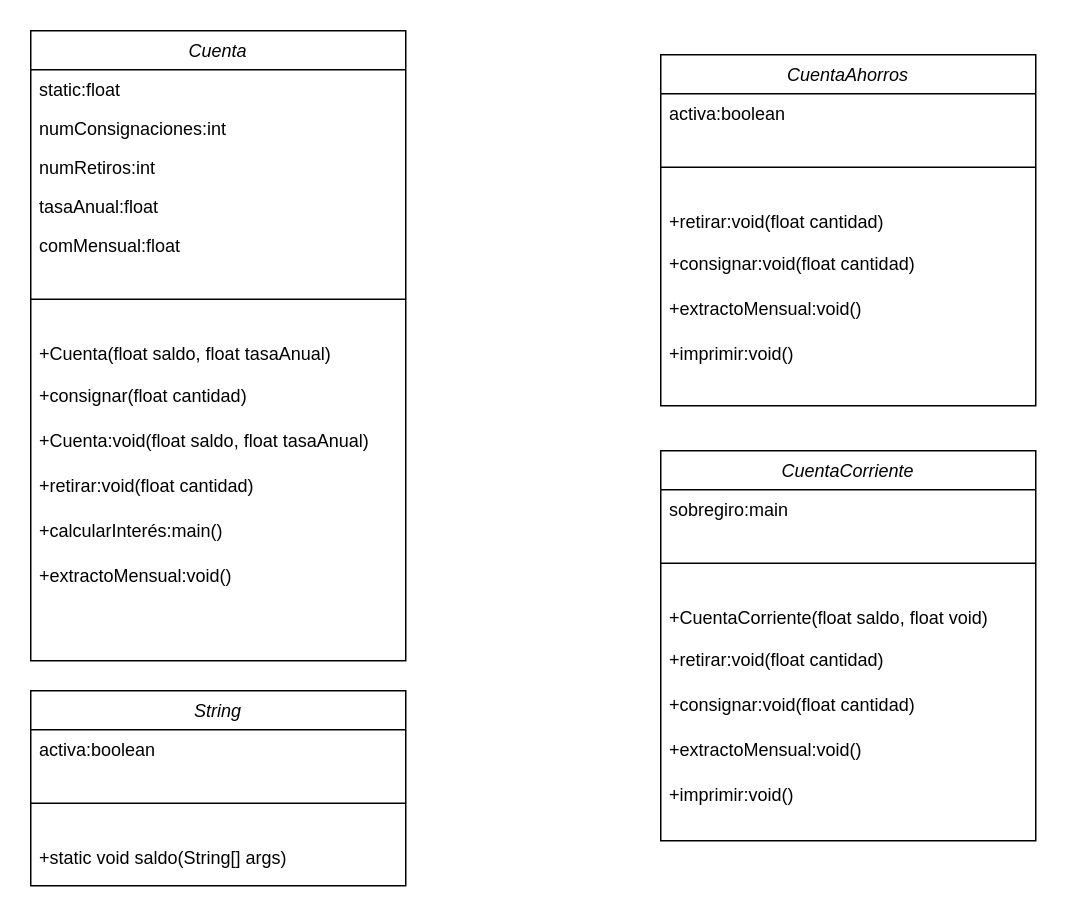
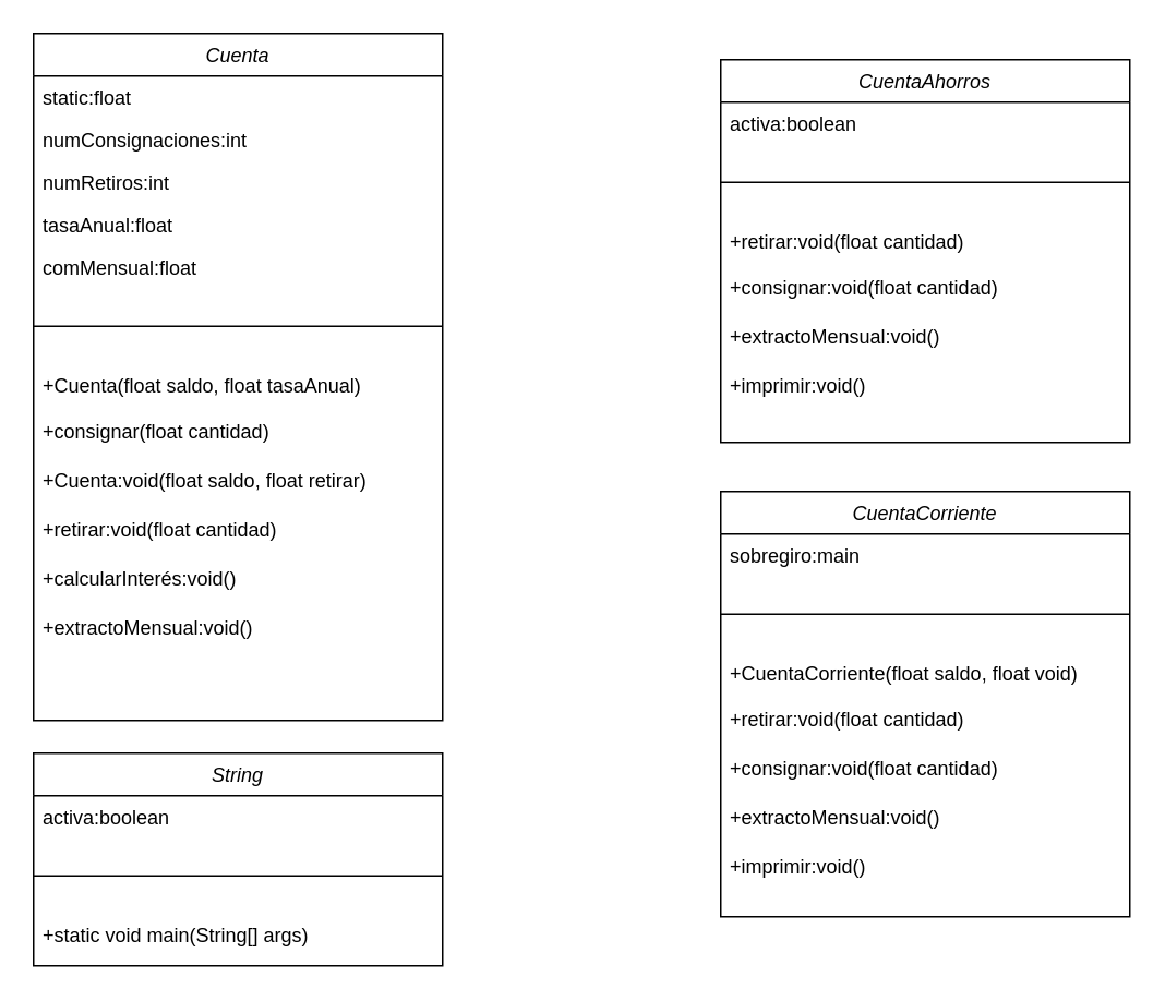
- <mxCell id="18" value="+Cuenta:void(float saldo, float tasaAnual)" style="text;align=left;verticalAlign=top;spacingLeft=4;spacingRight=4;overflow=hidden;rotatable=0;points=[[0,0.5],[1,0.5]];portConstraint=eastwest;" vertex="1" parent="9"><mxGeometry y="260" width="250" height="30" as="geometry" /></mxCell>
+ <mxCell id="18" value="+Cuenta:void(float saldo, float retirar)" style="text;align=left;verticalAlign=top;spacingLeft=4;spacingRight=4;overflow=hidden;rotatable=0;points=[[0,0.5],[1,0.5]];portConstraint=eastwest;" vertex="1" parent="9"><mxGeometry y="260" width="250" height="30" as="geometry" /></mxCell>
- <mxCell id="20" value="+calcularInterés:main()" style="text;align=left;verticalAlign=top;spacingLeft=4;spacingRight=4;overflow=hidden;rotatable=0;points=[[0,0.5],[1,0.5]];portConstraint=eastwest;" vertex="1" parent="9"><mxGeometry y="320" width="250" height="30" as="geometry" /></mxCell>
+ <mxCell id="20" value="+calcularInterés:void()" style="text;align=left;verticalAlign=top;spacingLeft=4;spacingRight=4;overflow=hidden;rotatable=0;points=[[0,0.5],[1,0.5]];portConstraint=eastwest;" vertex="1" parent="9"><mxGeometry y="320" width="250" height="30" as="geometry" /></mxCell>
- <mxCell id="33" value="+static void saldo(String[] args)" style="text;align=left;verticalAlign=top;spacingLeft=4;spacingRight=4;overflow=hidden;rotatable=0;points=[[0,0.5],[1,0.5]];portConstraint=eastwest;" vertex="1" parent="30"><mxGeometry y="98" width="250" height="28" as="geometry" /></mxCell>
+ <mxCell id="33" value="+static void main(String[] args)" style="text;align=left;verticalAlign=top;spacingLeft=4;spacingRight=4;overflow=hidden;rotatable=0;points=[[0,0.5],[1,0.5]];portConstraint=eastwest;" vertex="1" parent="30"><mxGeometry y="98" width="250" height="28" as="geometry" /></mxCell>
